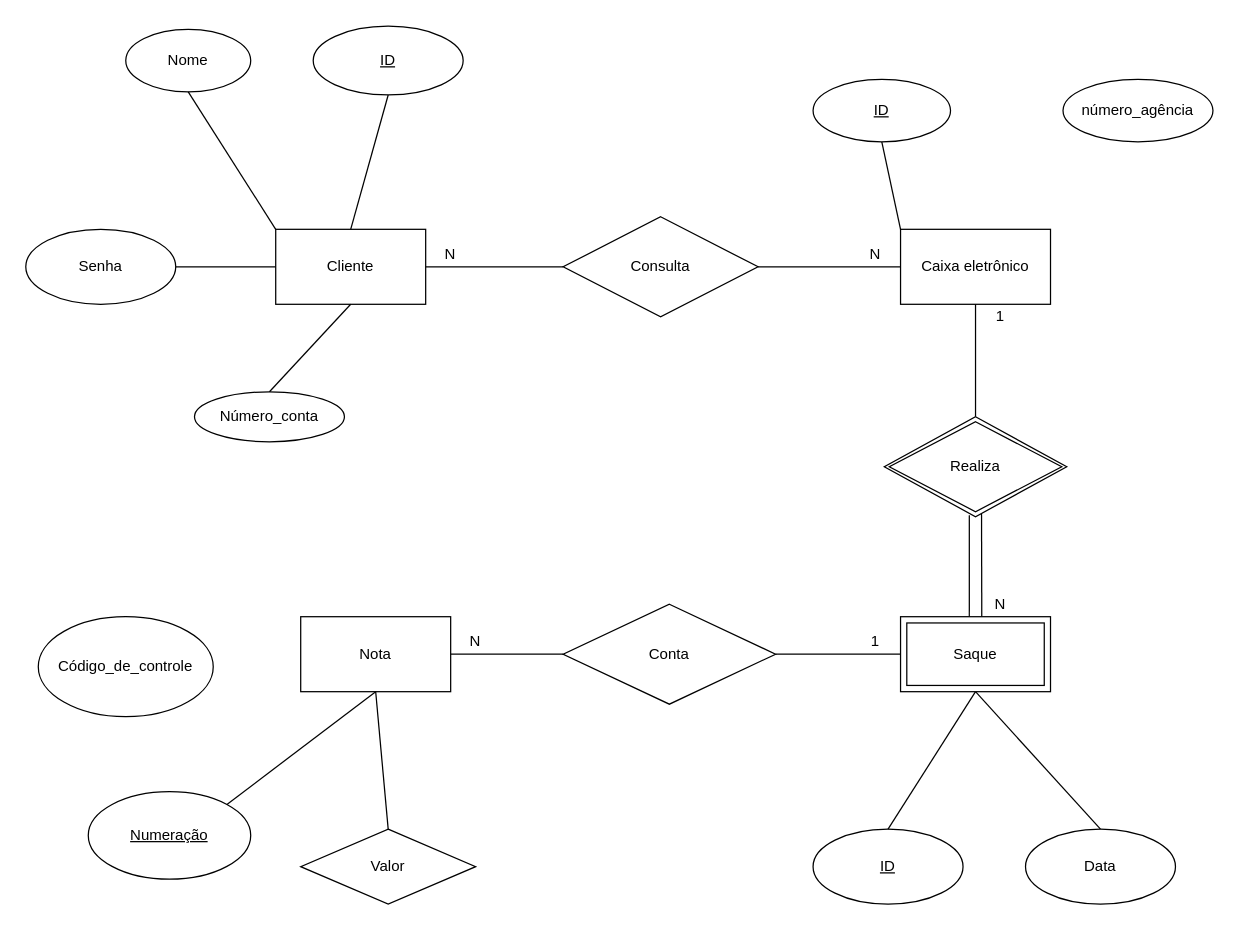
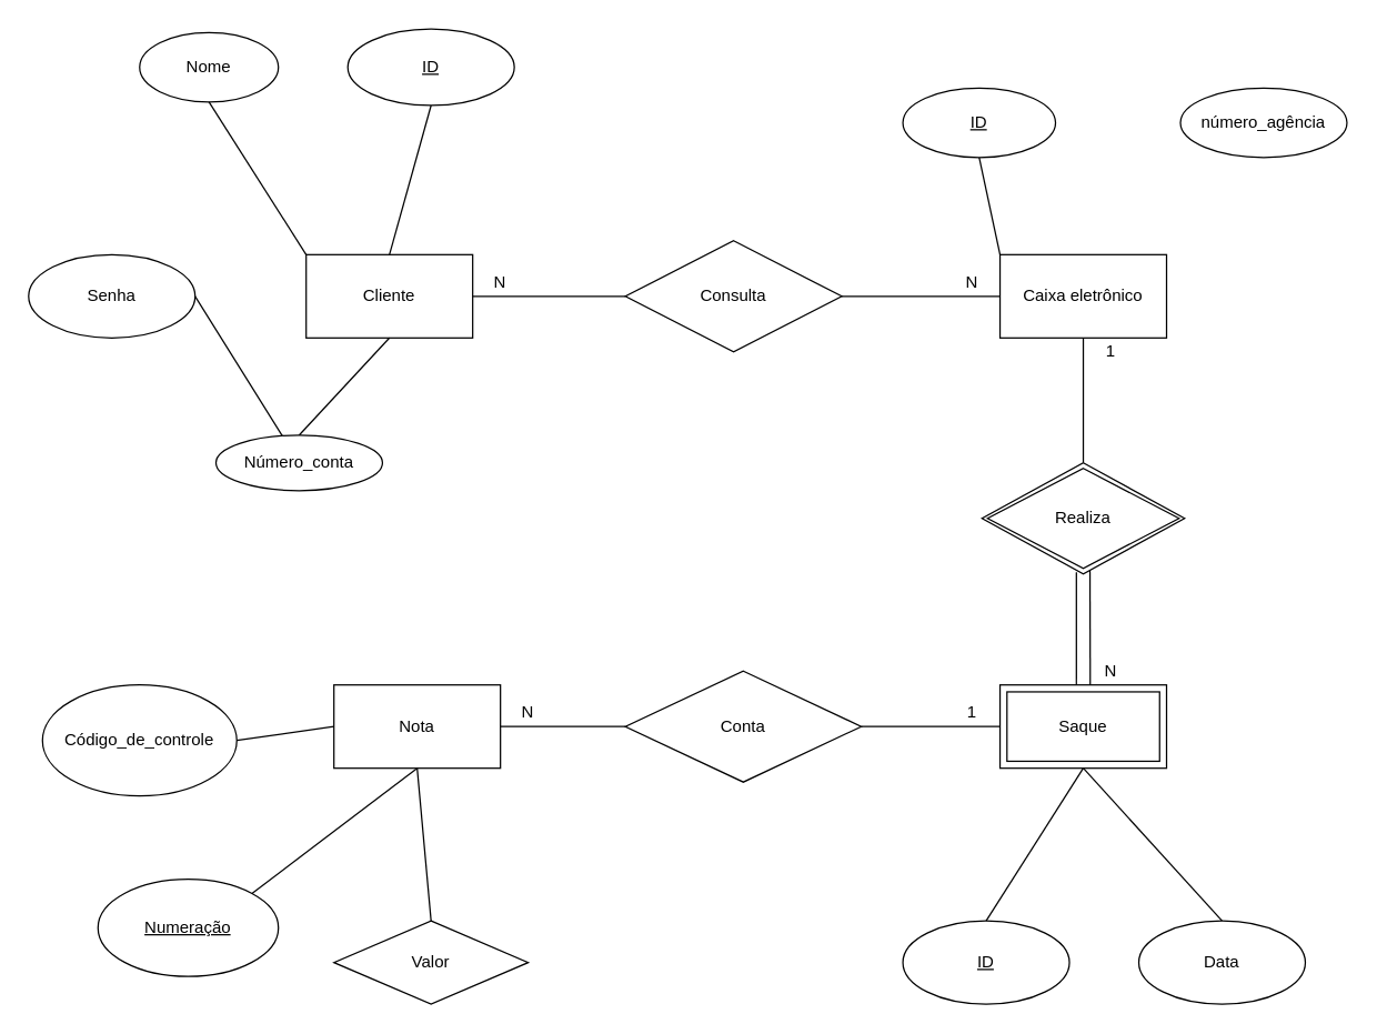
- <mxCell id="10" value="" style="endArrow=none;html=1;exitX=1;exitY=0.5;exitDx=0;exitDy=0;entryX=0;entryY=0.5;entryDx=0;entryDy=0;" parent="1" source="9" target="3" edge="1"><mxGeometry width="50" height="50" relative="1" as="geometry"><mxPoint x="710" y="333" as="sourcePoint" /><mxPoint x="760" y="283" as="targetPoint" /></mxGeometry></mxCell>
+ <mxCell id="10" value="" style="endArrow=none;html=1;exitX=1;exitY=0.5;exitDx=0;exitDy=0;" parent="1" source="9" target="17" edge="1"><mxGeometry width="50" height="50" relative="1" as="geometry"><mxPoint x="710" y="333" as="sourcePoint" /><mxPoint x="760" y="283" as="targetPoint" /></mxGeometry></mxCell>
+ <mxCell id="35" value="" style="endArrow=none;html=1;exitX=1;exitY=0.5;exitDx=0;exitDy=0;entryX=0;entryY=0.5;entryDx=0;entryDy=0;" parent="1" source="32" target="5" edge="1"><mxGeometry width="50" height="50" relative="1" as="geometry"><mxPoint x="590" y="433" as="sourcePoint" /><mxPoint x="640" y="383" as="targetPoint" /></mxGeometry></mxCell>
